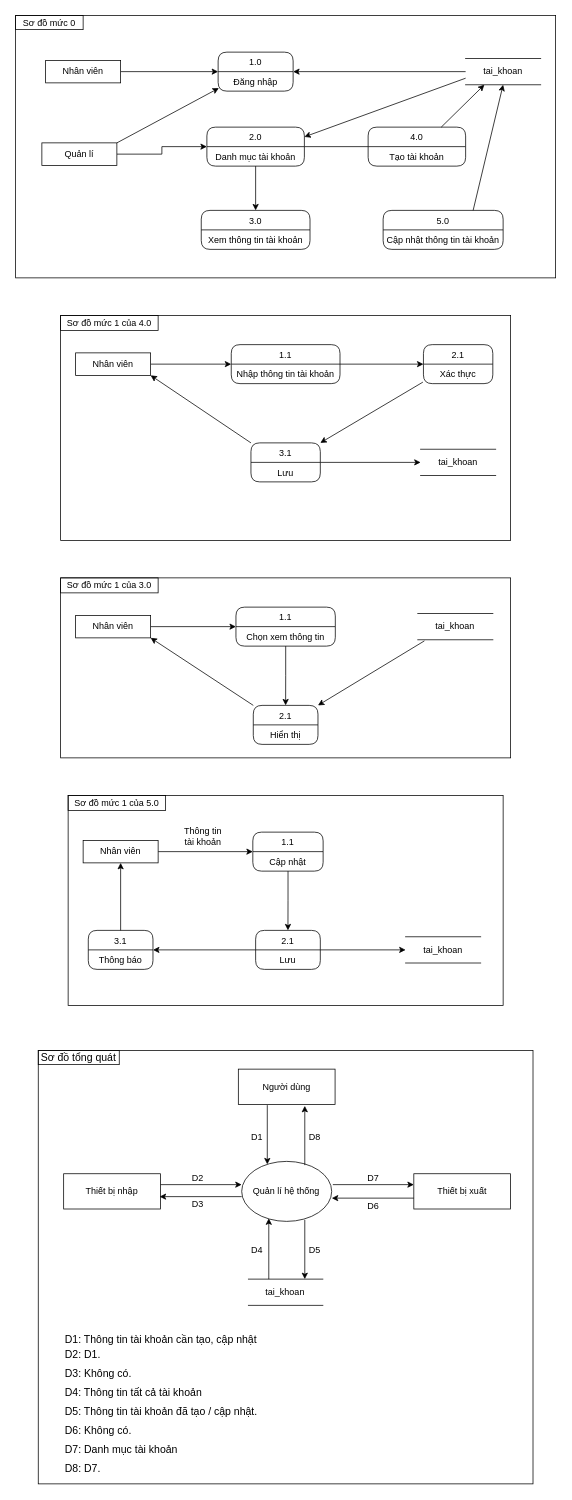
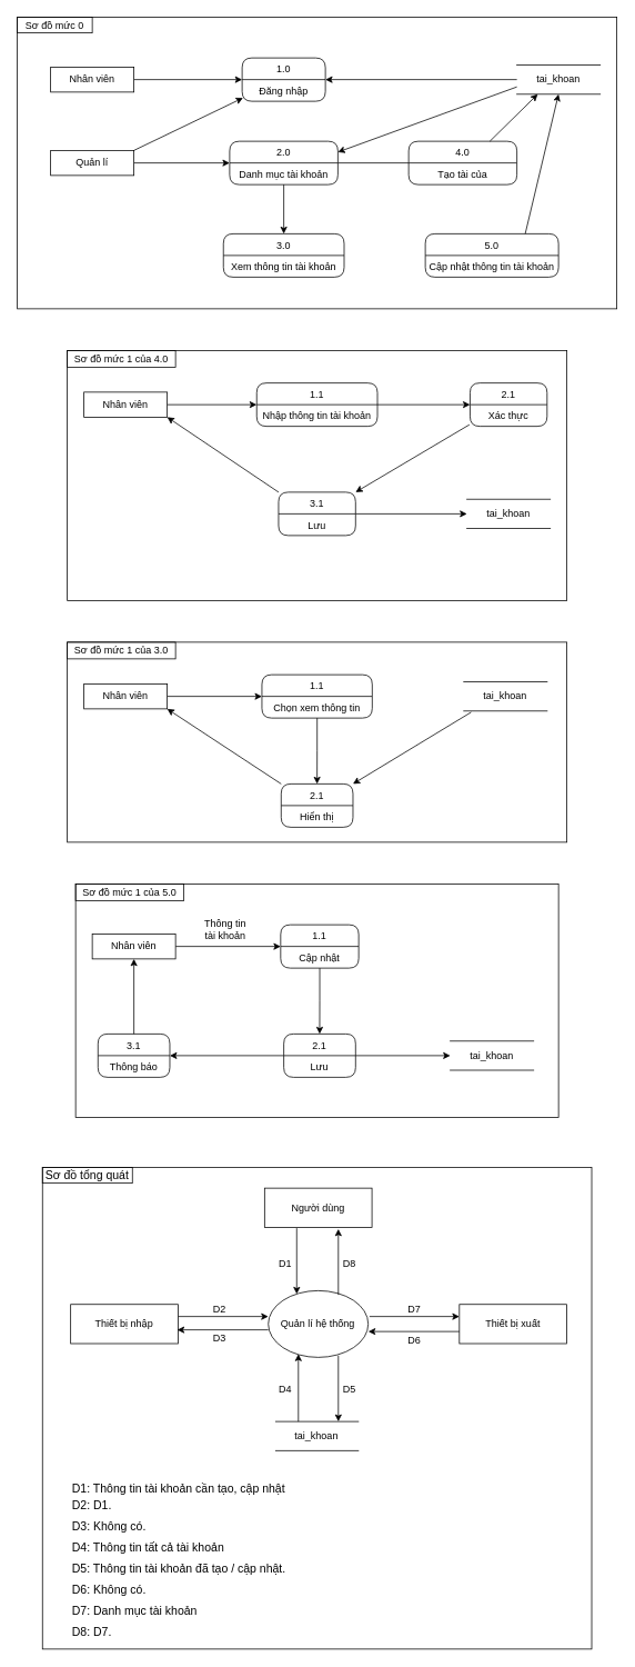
- <mxCell id="10" value="Quản lí" style="rounded=0;whiteSpace=wrap;html=1;align=center;" vertex="1" parent="1"><mxGeometry x="55" y="190" width="100" height="30" as="geometry" /></mxCell>
+ <mxCell id="10" value="Quản lí" style="rounded=0;whiteSpace=wrap;html=1;align=center;" vertex="1" parent="1"><mxGeometry x="60" y="180" width="100" height="30" as="geometry" /></mxCell>
- <mxCell id="22" value="Tạo tài khoản" style="text;strokeColor=none;fillColor=none;align=center;verticalAlign=top;spacingLeft=4;spacingRight=4;overflow=hidden;rotatable=0;points=[[0,0.5],[1,0.5]];portConstraint=eastwest;" vertex="1" parent="21"><mxGeometry y="26" width="130" height="26" as="geometry" /></mxCell>
+ <mxCell id="22" value="Tạo tài của" style="text;strokeColor=none;fillColor=none;align=center;verticalAlign=top;spacingLeft=4;spacingRight=4;overflow=hidden;rotatable=0;points=[[0,0.5],[1,0.5]];portConstraint=eastwest;" vertex="1" parent="21"><mxGeometry y="26" width="130" height="26" as="geometry" /></mxCell>
